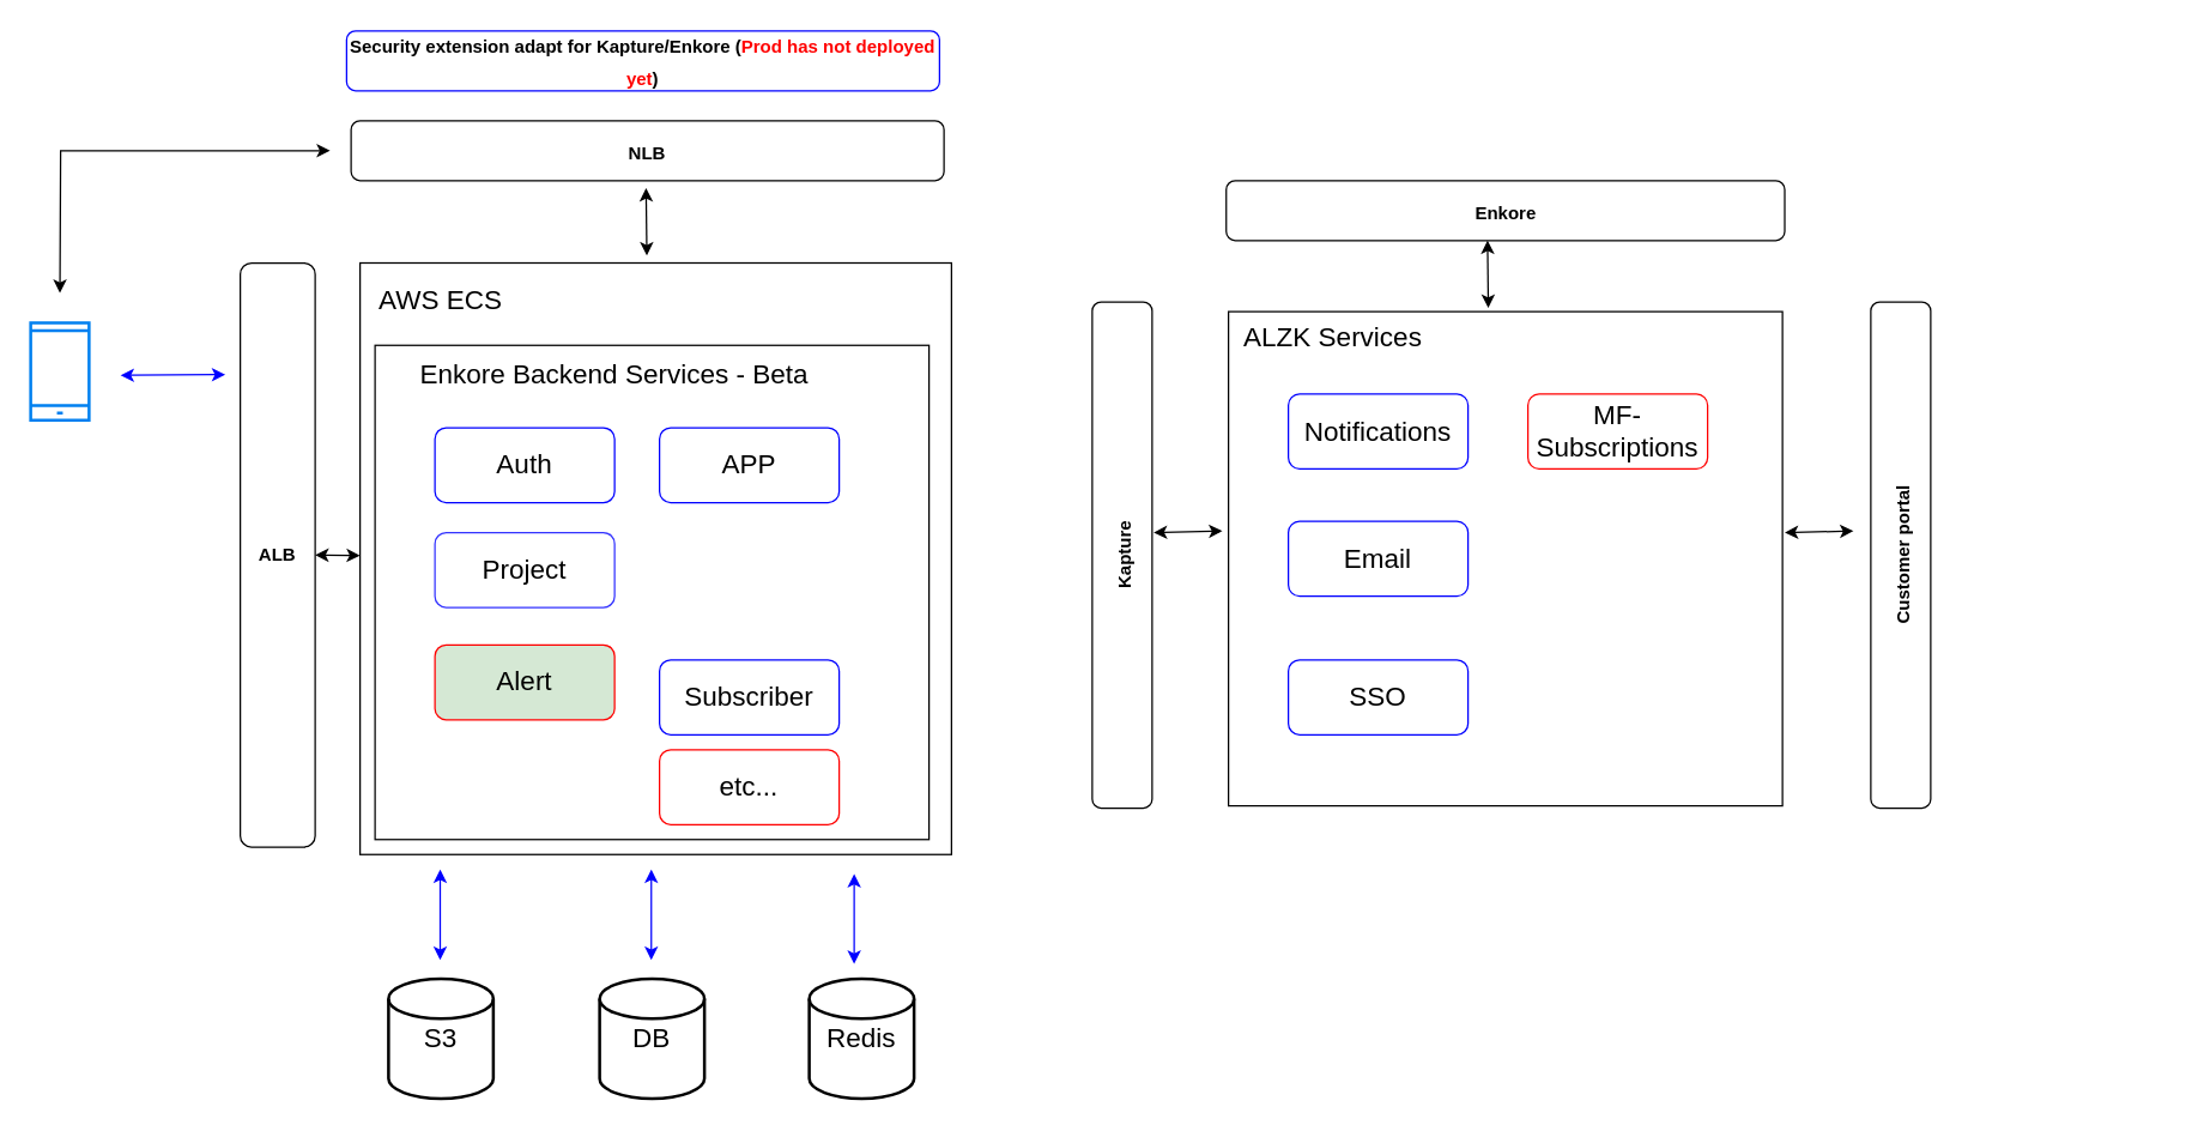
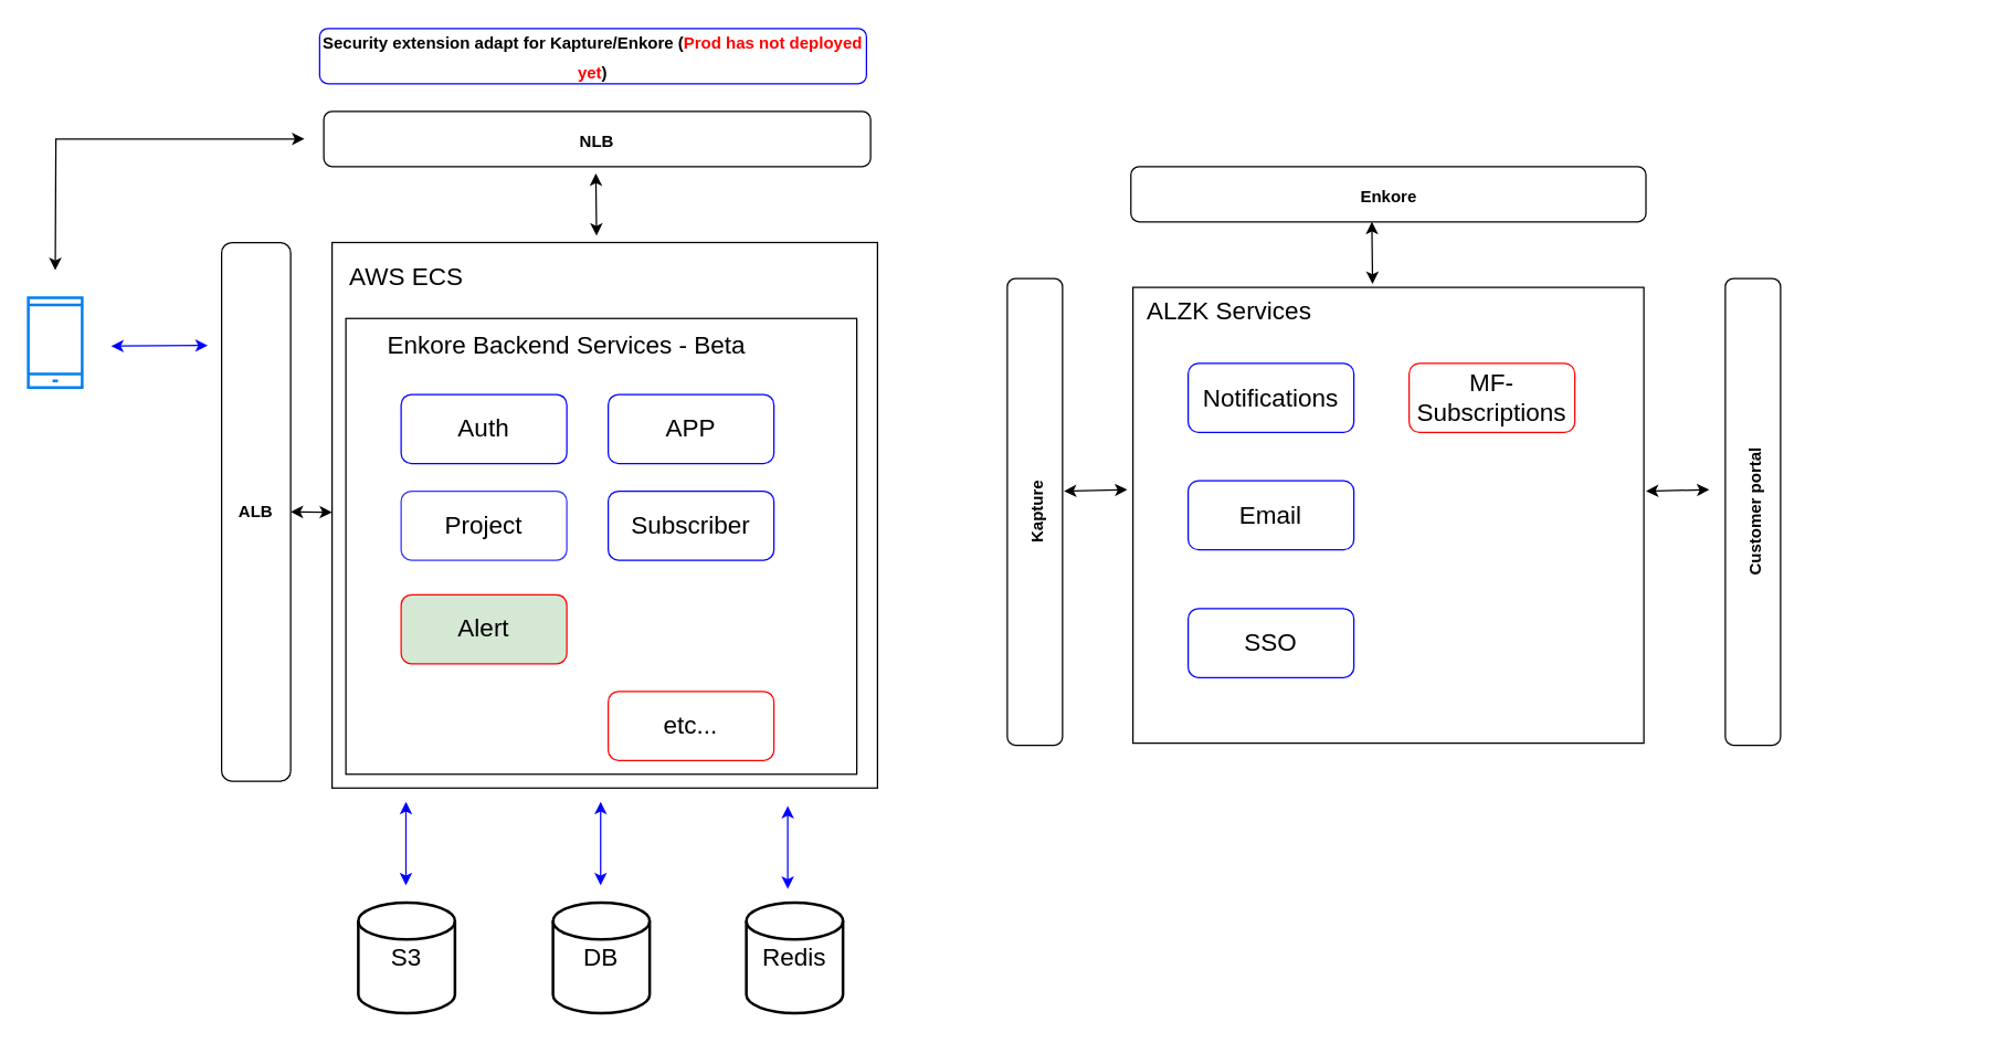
- <mxCell id="13" value="Subscriber" style="rounded=1;whiteSpace=wrap;html=1;fontSize=18;strokeColor=#0000FF;" vertex="1" parent="1"><mxGeometry x="440" y="440" width="120" height="50" as="geometry" /></mxCell>
+ <mxCell id="13" value="Subscriber" style="rounded=1;whiteSpace=wrap;html=1;fontSize=18;strokeColor=#0000FF;" vertex="1" parent="1"><mxGeometry x="440" y="355" width="120" height="50" as="geometry" /></mxCell>
